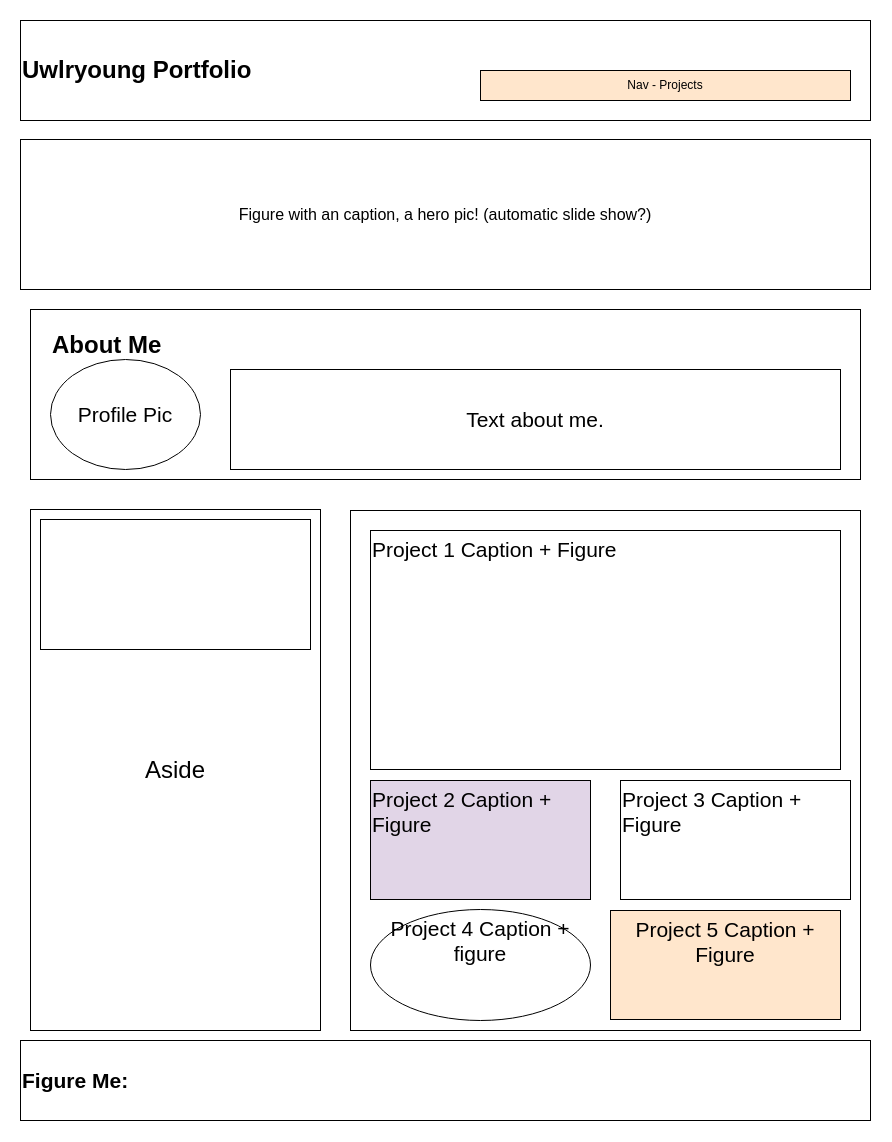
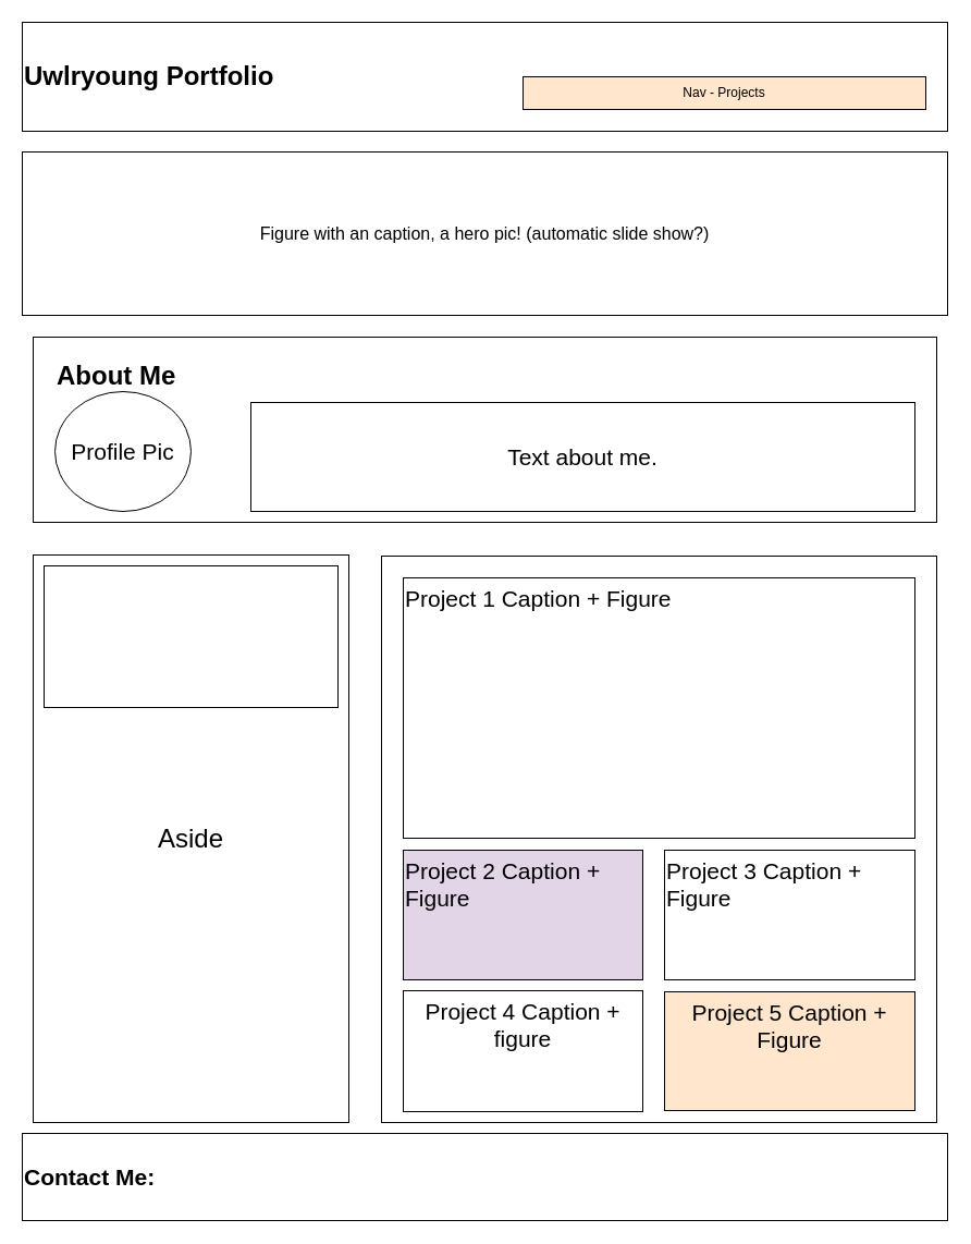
- <mxCell id="14" value="Profile Pic" style="ellipse;whiteSpace=wrap;html=1;fontSize=21;" parent="1" vertex="1"><mxGeometry x="50" y="359" width="150" height="110" as="geometry" /></mxCell>
+ <mxCell id="14" value="Profile Pic" style="ellipse;whiteSpace=wrap;html=1;fontSize=21;" parent="1" vertex="1"><mxGeometry x="50" y="359" width="125" height="110" as="geometry" /></mxCell>
- <mxCell id="10" value="Project 3 Caption + Figure" style="rounded=0;whiteSpace=wrap;html=1;fontSize=21;align=left;verticalAlign=top;" parent="1" vertex="1"><mxGeometry x="620" y="780" width="230" height="119" as="geometry" /></mxCell>
+ <mxCell id="10" value="Project 3 Caption + Figure" style="rounded=0;whiteSpace=wrap;html=1;fontSize=21;align=left;verticalAlign=top;" parent="1" vertex="1"><mxGeometry x="610" y="780" width="230" height="119" as="geometry" /></mxCell>
- <mxCell id="12" value="Project 4 Caption + figure" style="ellipse;whiteSpace=wrap;html=1;fontSize=21;verticalAlign=top;" parent="1" vertex="1"><mxGeometry x="370" y="909" width="220" height="111" as="geometry" /></mxCell>
+ <mxCell id="12" value="Project 4 Caption + figure" style="rounded=0;whiteSpace=wrap;html=1;fontSize=21;verticalAlign=top;" parent="1" vertex="1"><mxGeometry x="370" y="909" width="220" height="111" as="geometry" /></mxCell>
- <mxCell id="5" value="&lt;h2&gt;&lt;font style=&quot;font-size: 21px;&quot;&gt;Figure Me:&amp;nbsp;&lt;/font&gt;&lt;/h2&gt;" style="rounded=0;whiteSpace=wrap;html=1;align=left;" parent="1" vertex="1"><mxGeometry y="1040" width="850" height="80" as="geometry" x="20" /></mxCell>
+ <mxCell id="5" value="&lt;h2&gt;&lt;font style=&quot;font-size: 21px;&quot;&gt;Contact Me:&amp;nbsp;&lt;/font&gt;&lt;/h2&gt;" style="rounded=0;whiteSpace=wrap;html=1;align=left;" parent="1" vertex="1"><mxGeometry y="1040" width="850" height="80" as="geometry" x="20" /></mxCell>
